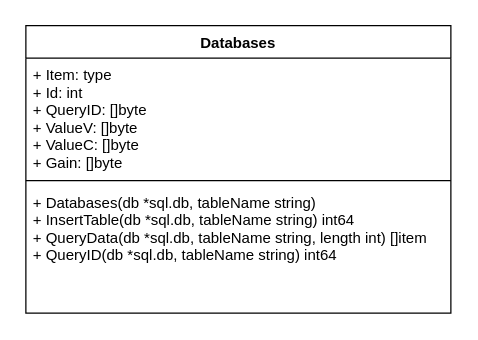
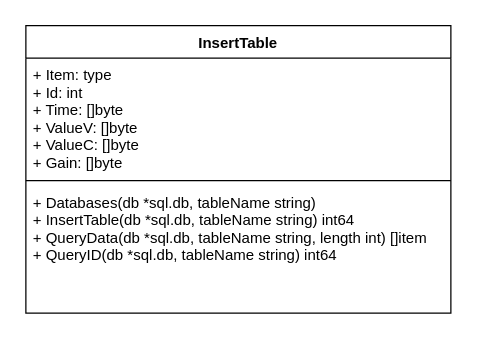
- <mxCell id="2" value="Databases" style="swimlane;fontStyle=1;align=center;verticalAlign=top;childLayout=stackLayout;horizontal=1;startSize=26;horizontalStack=0;resizeParent=1;resizeParentMax=0;resizeLast=0;collapsible=1;marginBottom=0;" vertex="1" parent="1"><mxGeometry x="20" y="20" width="340" height="230" as="geometry" /></mxCell>
+ <mxCell id="2" value="InsertTable" style="swimlane;fontStyle=1;align=center;verticalAlign=top;childLayout=stackLayout;horizontal=1;startSize=26;horizontalStack=0;resizeParent=1;resizeParentMax=0;resizeLast=0;collapsible=1;marginBottom=0;" vertex="1" parent="1"><mxGeometry x="20" y="20" width="340" height="230" as="geometry" /></mxCell>
- <mxCell id="3" value="+ Item: type&#10;+ Id: int&#10;+ QueryID: []byte&#10;+ ValueV: []byte&#10;+ ValueC: []byte&#10;+ Gain: []byte" style="text;strokeColor=none;fillColor=none;align=left;verticalAlign=top;spacingLeft=4;spacingRight=4;overflow=hidden;rotatable=0;points=[[0,0.5],[1,0.5]];portConstraint=eastwest;" vertex="1" parent="2"><mxGeometry y="26" width="340" height="94" as="geometry" /></mxCell>
+ <mxCell id="3" value="+ Item: type&#10;+ Id: int&#10;+ Time: []byte&#10;+ ValueV: []byte&#10;+ ValueC: []byte&#10;+ Gain: []byte" style="text;strokeColor=none;fillColor=none;align=left;verticalAlign=top;spacingLeft=4;spacingRight=4;overflow=hidden;rotatable=0;points=[[0,0.5],[1,0.5]];portConstraint=eastwest;" vertex="1" parent="2"><mxGeometry y="26" width="340" height="94" as="geometry" /></mxCell>
